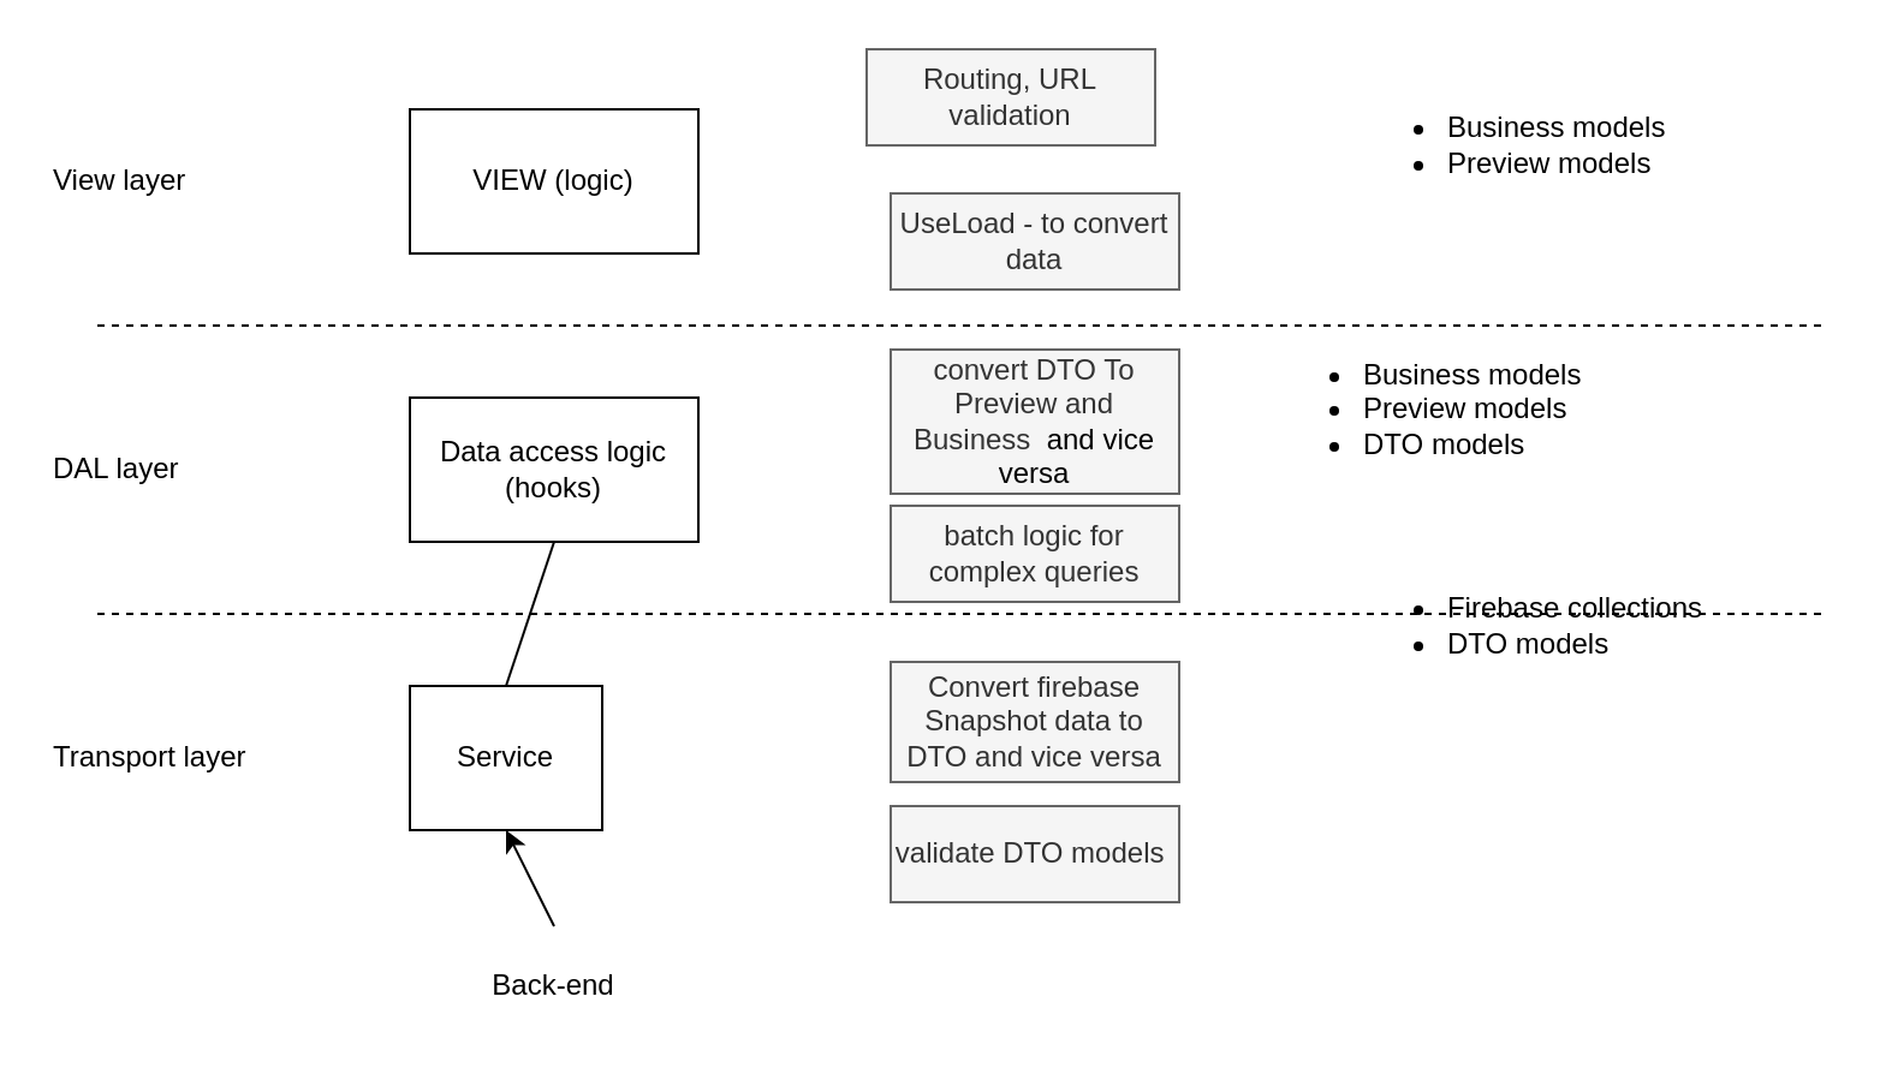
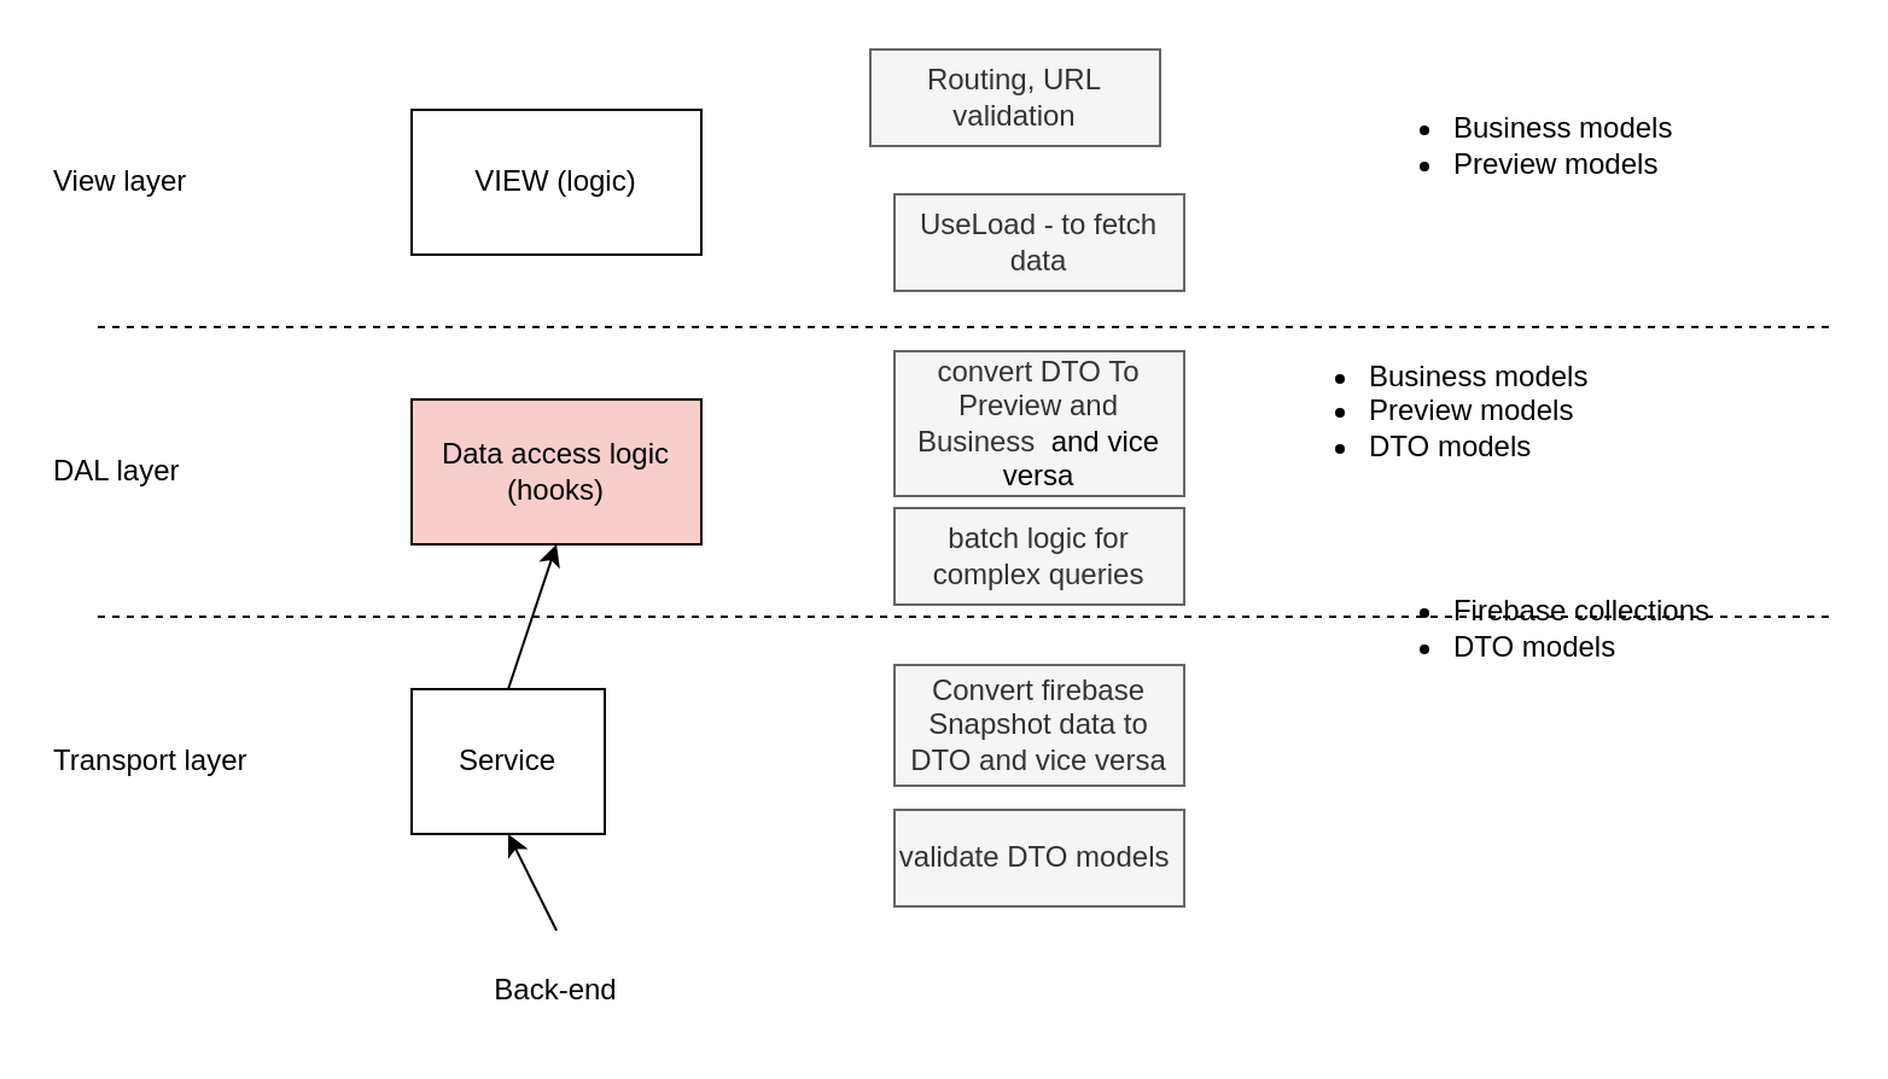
- <mxCell id="20" value="UseLoad - to convert data" style="html=1;whiteSpace=wrap;fillColor=#f5f5f5;fontColor=#333333;strokeColor=#666666;" vertex="1" parent="1"><mxGeometry x="370" y="80" width="120" height="40" as="geometry" /></mxCell>
+ <mxCell id="20" value="UseLoad - to fetch data" style="html=1;whiteSpace=wrap;fillColor=#f5f5f5;fontColor=#333333;strokeColor=#666666;" vertex="1" parent="1"><mxGeometry x="370" y="80" width="120" height="40" as="geometry" /></mxCell>
- <mxCell id="5" value="Data access logic (hooks)" style="html=1;whiteSpace=wrap;" parent="1" vertex="1"><mxGeometry x="170" y="165" width="120" height="60" as="geometry" /></mxCell>
+ <mxCell id="5" value="Data access logic (hooks)" style="html=1;whiteSpace=wrap;fillColor=#f8cecc;" parent="1" vertex="1"><mxGeometry x="170" y="165" width="120" height="60" as="geometry" /></mxCell>
- <mxCell id="8" value="" style="endArrow=none;html=1;rounded=0;entryX=0.5;entryY=1;entryDx=0;entryDy=0;exitX=0.5;exitY=0;exitDx=0;exitDy=0;" parent="1" source="4" target="5" edge="1"><mxGeometry width="50" height="50" relative="1" as="geometry"><mxPoint x="240" y="425" as="sourcePoint" /><mxPoint x="240" y="345" as="targetPoint" /></mxGeometry></mxCell>
+ <mxCell id="8" value="" style="endArrow=classic;html=1;rounded=0;entryX=0.5;entryY=1;entryDx=0;entryDy=0;exitX=0.5;exitY=0;exitDx=0;exitDy=0;" parent="1" source="4" target="5" edge="1"><mxGeometry width="50" height="50" relative="1" as="geometry"><mxPoint x="240" y="425" as="sourcePoint" /><mxPoint x="240" y="345" as="targetPoint" /></mxGeometry></mxCell>
